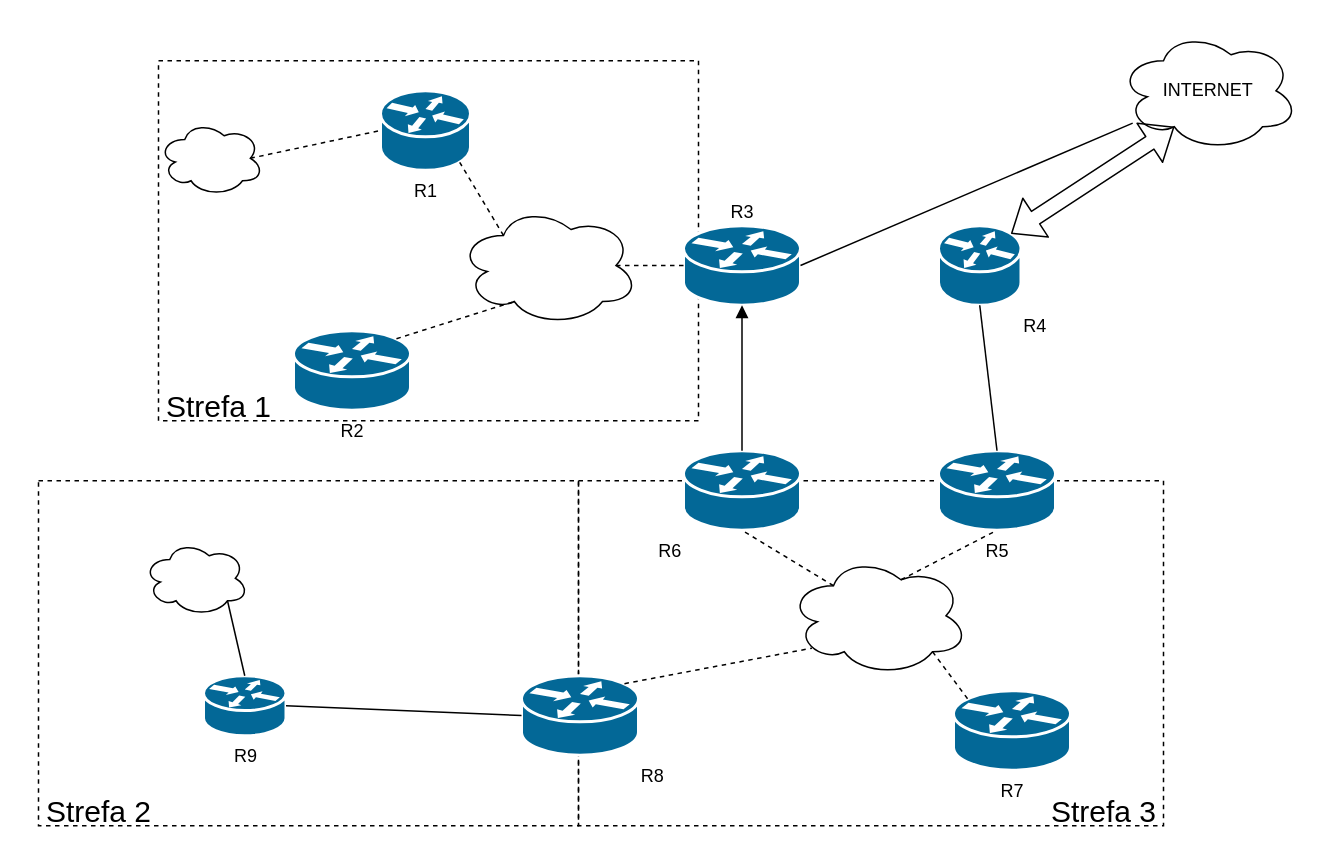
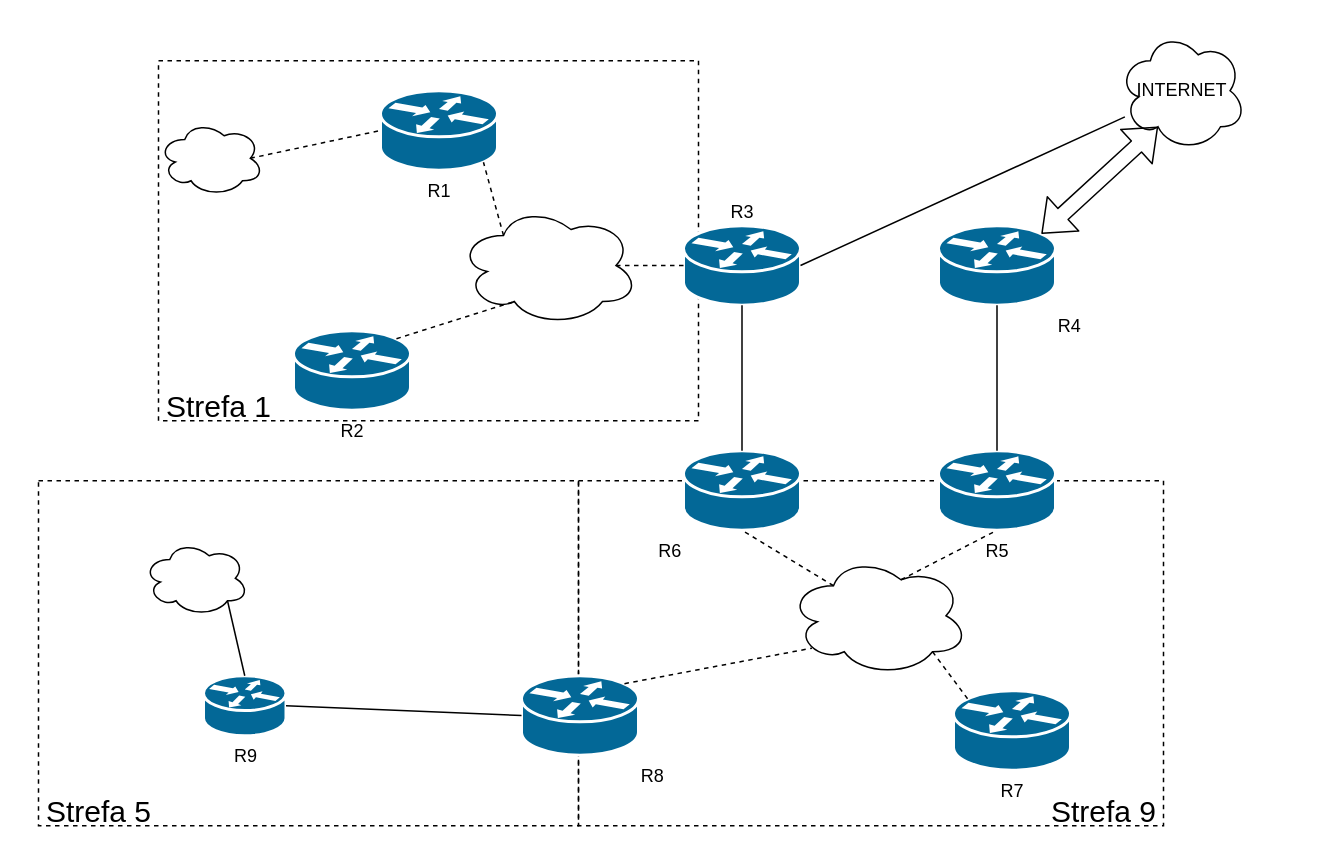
- <mxCell id="21" value="INTERNET" style="ellipse;shape=cloud;whiteSpace=wrap;html=1;" vertex="1" parent="1"><mxGeometry x="745" width="120" height="80" as="geometry" y="20" /></mxCell>
+ <mxCell id="21" value="INTERNET" style="ellipse;shape=cloud;whiteSpace=wrap;html=1;" vertex="1" parent="1"><mxGeometry x="745" y="20" width="85" height="80" as="geometry" /></mxCell>
- <mxCell id="6" value="R1" style="shape=mxgraph.cisco.routers.router;html=1;pointerEvents=1;dashed=0;fillColor=#036897;strokeColor=#ffffff;strokeWidth=2;verticalLabelPosition=bottom;verticalAlign=top;align=center;outlineConnect=0;" vertex="1" parent="1"><mxGeometry x="253" y="60" width="60" height="53" as="geometry" /></mxCell>
+ <mxCell id="6" value="R1" style="shape=mxgraph.cisco.routers.router;html=1;pointerEvents=1;dashed=0;fillColor=#036897;strokeColor=#ffffff;strokeWidth=2;verticalLabelPosition=bottom;verticalAlign=top;align=center;outlineConnect=0;" vertex="1" parent="1"><mxGeometry x="253" y="60" width="78" height="53" as="geometry" /></mxCell>
- <mxCell id="8" value="R4" style="shape=mxgraph.cisco.routers.router;html=1;pointerEvents=1;dashed=0;fillColor=#036897;strokeColor=#ffffff;strokeWidth=2;verticalLabelPosition=bottom;verticalAlign=top;align=left;outlineConnect=0;labelPosition=right;" vertex="1" parent="1"><mxGeometry x="625" y="150" width="55" height="53" as="geometry" /></mxCell>
+ <mxCell id="8" value="R4" style="shape=mxgraph.cisco.routers.router;html=1;pointerEvents=1;dashed=0;fillColor=#036897;strokeColor=#ffffff;strokeWidth=2;verticalLabelPosition=bottom;verticalAlign=top;align=left;outlineConnect=0;labelPosition=right;" vertex="1" parent="1"><mxGeometry x="625" y="150" width="78" height="53" as="geometry" /></mxCell>
- <mxCell id="23" value="" style="endArrow=block;html=1;entryX=0.5;entryY=1;entryDx=0;entryDy=0;entryPerimeter=0;exitX=0.5;exitY=0;exitDx=0;exitDy=0;exitPerimeter=0;" edge="1" parent="1" source="10" target="7"><mxGeometry width="50" height="50" relative="1" as="geometry"><mxPoint x="505" y="290" as="sourcePoint" /><mxPoint x="555" y="240" as="targetPoint" /></mxGeometry></mxCell>
+ <mxCell id="23" value="" style="endArrow=none;html=1;entryX=0.5;entryY=1;entryDx=0;entryDy=0;entryPerimeter=0;exitX=0.5;exitY=0;exitDx=0;exitDy=0;exitPerimeter=0;" edge="1" parent="1" source="10" target="7"><mxGeometry width="50" height="50" relative="1" as="geometry"><mxPoint x="505" y="290" as="sourcePoint" /><mxPoint x="555" y="240" as="targetPoint" /></mxGeometry></mxCell>
- <mxCell id="34" value="&lt;font style=&quot;font-size: 20px&quot;&gt;Strefa 2&lt;/font&gt;" style="text;html=1;align=center;verticalAlign=middle;resizable=0;points=[];autosize=1;" vertex="1" parent="1"><mxGeometry x="20" y="530" width="90" height="20" as="geometry" /></mxCell>
+ <mxCell id="34" value="&lt;font style=&quot;font-size: 20px&quot;&gt;Strefa 5&lt;/font&gt;" style="text;html=1;align=center;verticalAlign=middle;resizable=0;points=[];autosize=1;" vertex="1" parent="1"><mxGeometry x="20" y="530" width="90" height="20" as="geometry" /></mxCell>
- <mxCell id="35" value="&lt;font style=&quot;font-size: 20px&quot;&gt;Strefa 3&lt;/font&gt;" style="text;html=1;align=center;verticalAlign=middle;resizable=0;points=[];autosize=1;" vertex="1" parent="1"><mxGeometry x="690" y="530" width="90" height="20" as="geometry" /></mxCell>
+ <mxCell id="35" value="&lt;font style=&quot;font-size: 20px&quot;&gt;Strefa 9&lt;/font&gt;" style="text;html=1;align=center;verticalAlign=middle;resizable=0;points=[];autosize=1;" vertex="1" parent="1"><mxGeometry x="690" y="530" width="90" height="20" as="geometry" /></mxCell>
